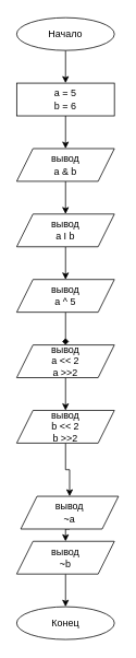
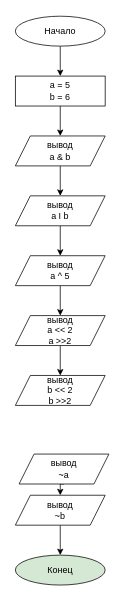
- <mxCell id="10" style="edgeStyle=orthogonalEdgeStyle;rounded=0;orthogonalLoop=1;jettySize=auto;html=1;exitX=0.5;exitY=1;exitDx=0;exitDy=0;endArrow=diamond;" edge="1" parent="1" source="11" target="13"><mxGeometry relative="1" as="geometry" /></mxCell>
+ <mxCell id="10" style="edgeStyle=orthogonalEdgeStyle;rounded=0;orthogonalLoop=1;jettySize=auto;html=1;exitX=0.5;exitY=1;exitDx=0;exitDy=0;" edge="1" parent="1" source="11" target="13"><mxGeometry relative="1" as="geometry" /></mxCell>
- <mxCell id="14" style="edgeStyle=orthogonalEdgeStyle;rounded=0;orthogonalLoop=1;jettySize=auto;html=1;exitX=0.5;exitY=1;exitDx=0;exitDy=0;entryX=0.5;entryY=0;entryDx=0;entryDy=0;" edge="1" parent="1" source="15" target="18"><mxGeometry relative="1" as="geometry"><mxPoint x="80" y="590" as="targetPoint" /></mxGeometry></mxCell>
- <mxCell id="16" value="Конец" style="ellipse;whiteSpace=wrap;html=1;" vertex="1" parent="1"><mxGeometry x="20" y="740" width="120" height="40" as="geometry" /></mxCell>
+ <mxCell id="16" value="Конец" style="ellipse;whiteSpace=wrap;html=1;fillColor=#d5e8d4;" vertex="1" parent="1"><mxGeometry x="20" y="740" width="120" height="40" as="geometry" /></mxCell>
